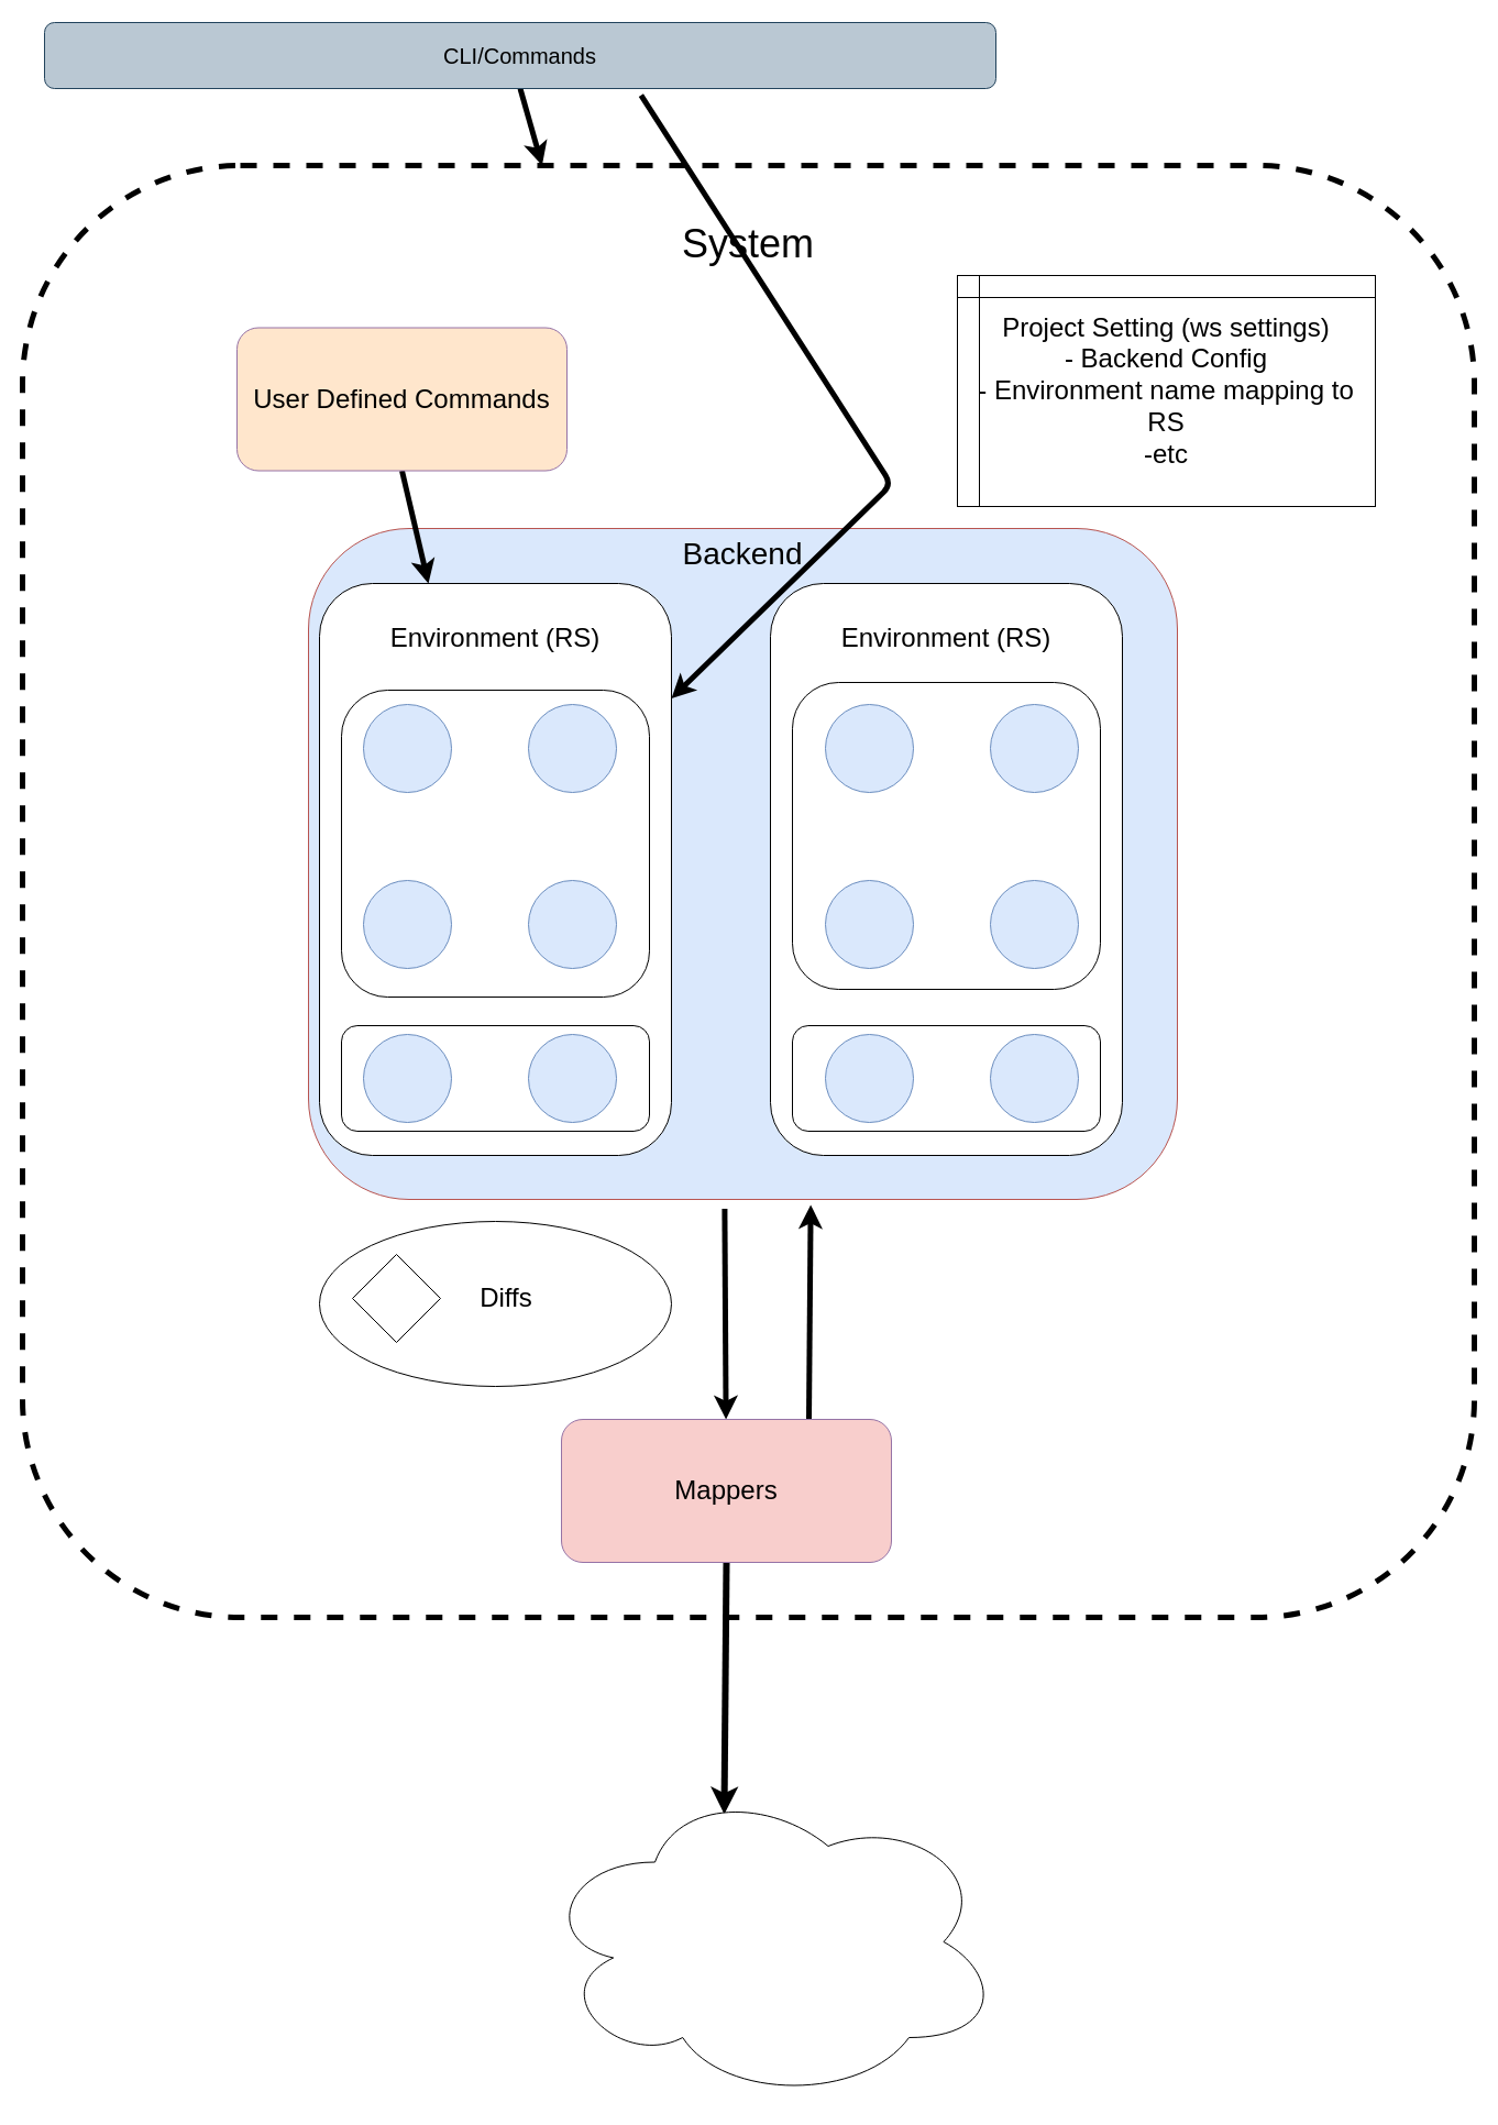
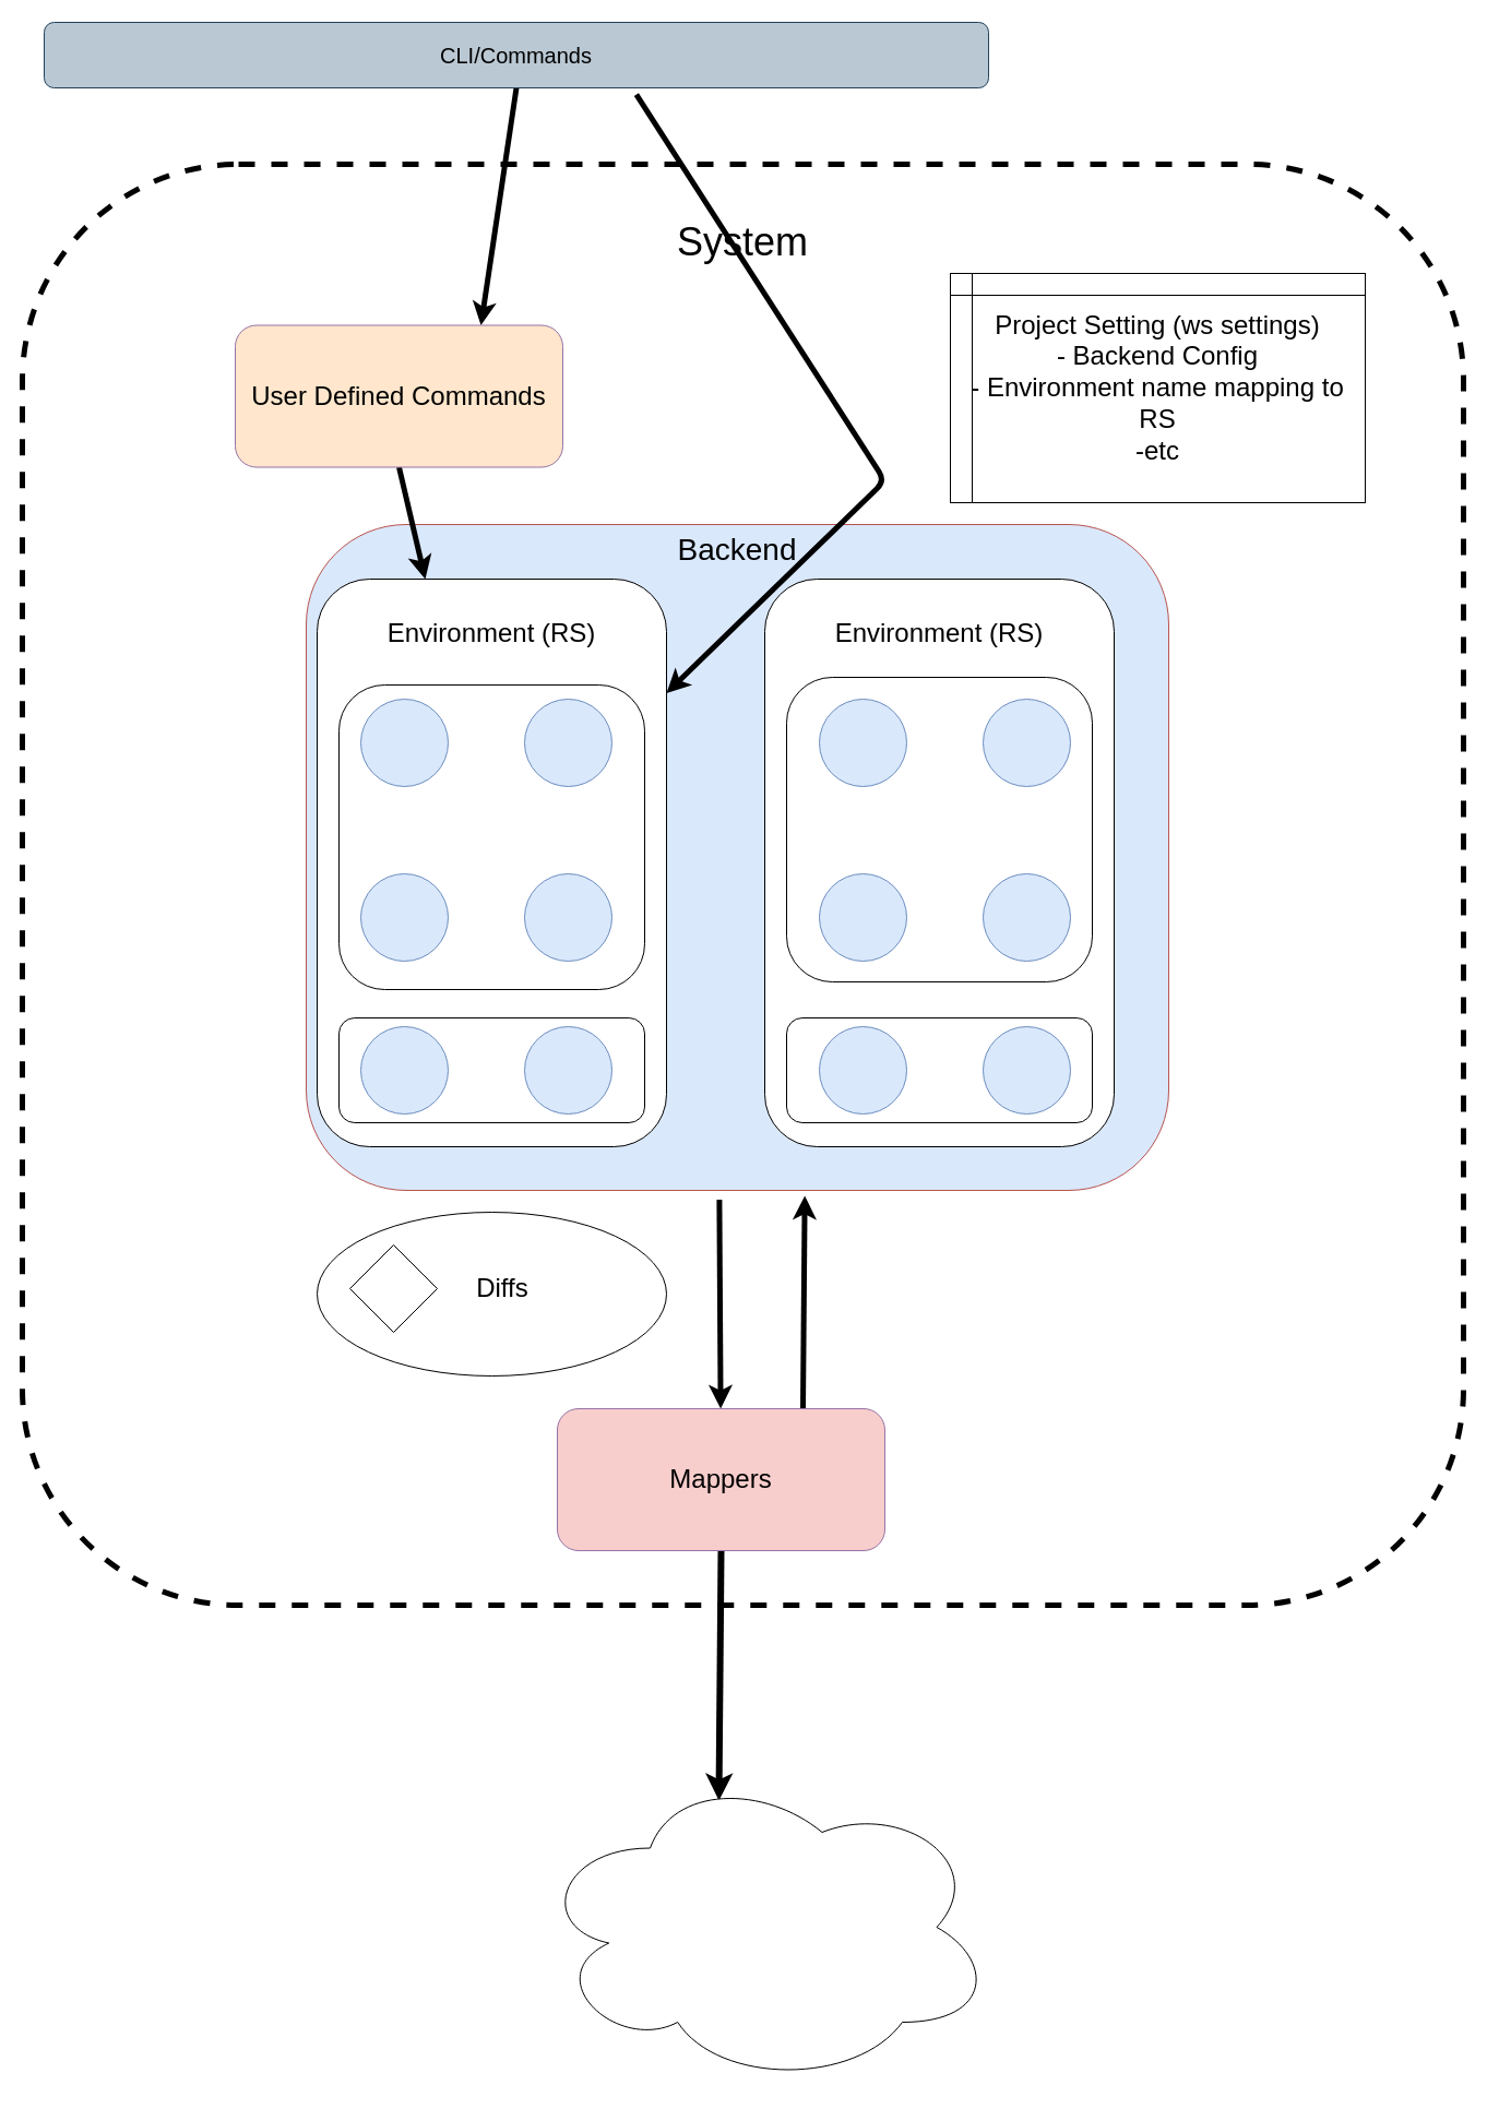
- <mxCell id="6" style="edgeStyle=none;html=1;exitX=0.5;exitY=1;exitDx=0;exitDy=0;fontSize=24;fontColor=#000000;strokeColor=#000000;strokeWidth=5;fontStyle=1;" edge="1" parent="1" source="8" target="2"><mxGeometry relative="1" as="geometry" /></mxCell>
+ <mxCell id="6" style="edgeStyle=none;html=1;exitX=0.5;exitY=1;exitDx=0;exitDy=0;entryX=0.75;entryY=0;entryDx=0;entryDy=0;fontSize=24;fontColor=#000000;strokeColor=#000000;strokeWidth=5;fontStyle=1" edge="1" parent="1" source="8" target="16"><mxGeometry relative="1" as="geometry" /></mxCell>
